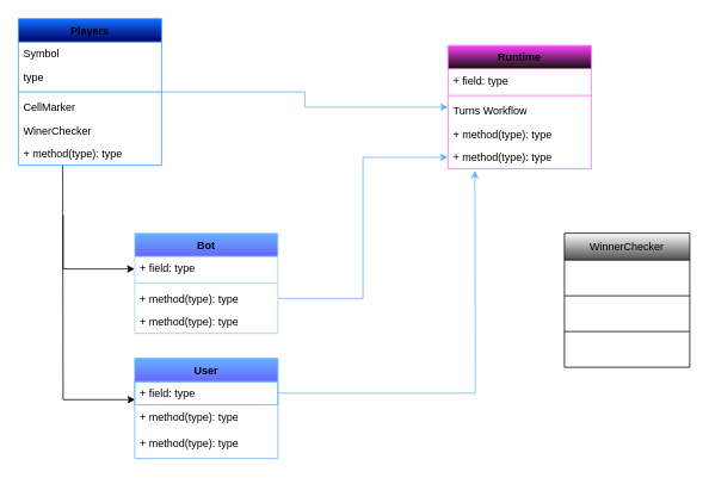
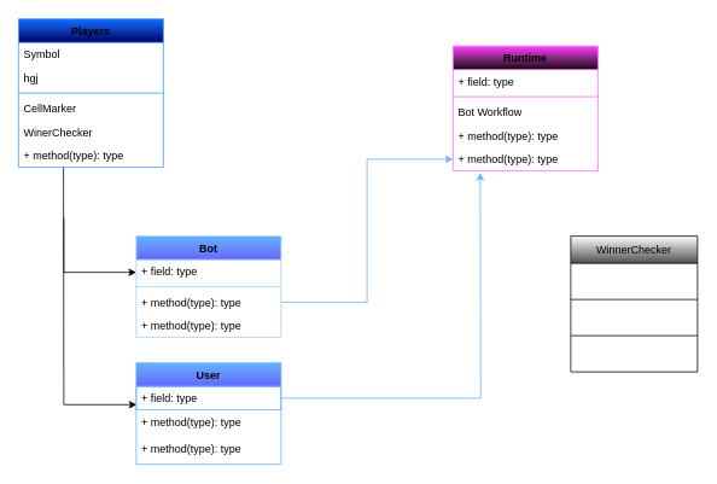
- <mxCell id="7" value="type" style="text;strokeColor=none;fillColor=none;align=left;verticalAlign=top;spacingLeft=4;spacingRight=4;overflow=hidden;rotatable=0;points=[[0,0.5],[1,0.5]];portConstraint=eastwest;whiteSpace=wrap;html=1;" parent="5" vertex="1"><mxGeometry y="52" width="160" height="26" as="geometry" /></mxCell>
+ <mxCell id="7" value="hgj" style="text;strokeColor=none;fillColor=none;align=left;verticalAlign=top;spacingLeft=4;spacingRight=4;overflow=hidden;rotatable=0;points=[[0,0.5],[1,0.5]];portConstraint=eastwest;whiteSpace=wrap;html=1;" parent="5" vertex="1"><mxGeometry y="52" width="160" height="26" as="geometry" /></mxCell>
- <mxCell id="4" value="" style="edgeStyle=orthogonalEdgeStyle;rounded=0;orthogonalLoop=1;jettySize=auto;html=1;strokeColor=#66B2FF;" parent="1" source="5" target="22" edge="1"><mxGeometry relative="1" as="geometry" /></mxCell>
- <mxCell id="25" value="Turns Workflow" style="text;strokeColor=none;fillColor=none;align=left;verticalAlign=top;spacingLeft=4;spacingRight=4;overflow=hidden;rotatable=0;points=[[0,0.5],[1,0.5]];portConstraint=eastwest;whiteSpace=wrap;html=1;" parent="22" vertex="1"><mxGeometry y="60" width="160" height="26" as="geometry" /></mxCell>
+ <mxCell id="25" value="Bot Workflow" style="text;strokeColor=none;fillColor=none;align=left;verticalAlign=top;spacingLeft=4;spacingRight=4;overflow=hidden;rotatable=0;points=[[0,0.5],[1,0.5]];portConstraint=eastwest;whiteSpace=wrap;html=1;" parent="22" vertex="1"><mxGeometry y="60" width="160" height="26" as="geometry" /></mxCell>
